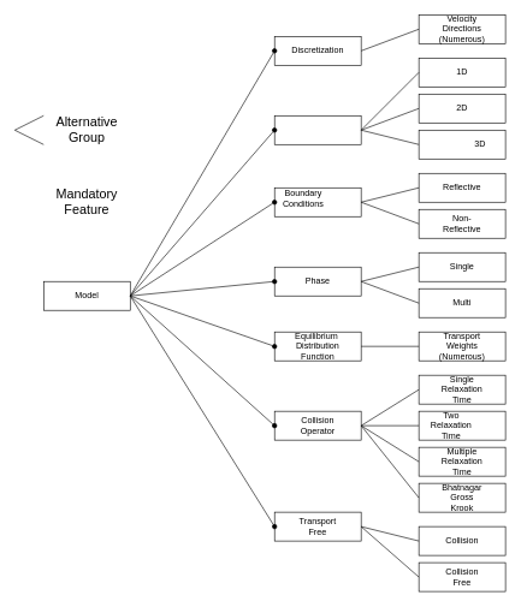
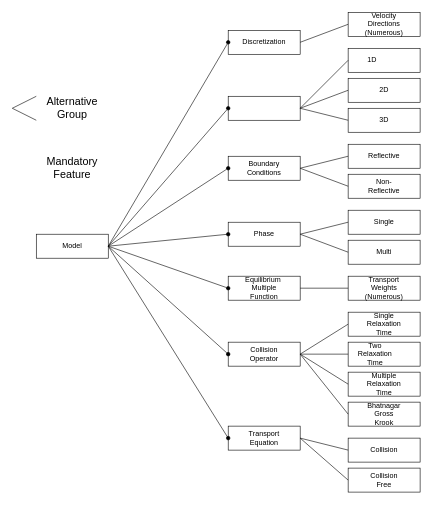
- <mxCell id="24" value="1D" style="text;html=1;strokeColor=none;fillColor=none;align=center;verticalAlign=middle;whiteSpace=wrap;rounded=0;" vertex="1" parent="1"><mxGeometry x="620" y="90" width="40" height="20" as="geometry" /></mxCell>
+ <mxCell id="24" value="1D" style="text;html=1;strokeColor=none;fillColor=none;align=center;verticalAlign=middle;whiteSpace=wrap;rounded=0;" vertex="1" parent="1"><mxGeometry x="600" y="90" width="40" height="20" as="geometry" /></mxCell>
- <mxCell id="22" value="3D" style="text;html=1;strokeColor=none;fillColor=none;align=center;verticalAlign=middle;whiteSpace=wrap;rounded=0;" vertex="1" parent="1"><mxGeometry x="645" y="190" width="40" height="20" as="geometry" /></mxCell>
+ <mxCell id="22" value="3D" style="text;html=1;strokeColor=none;fillColor=none;align=center;verticalAlign=middle;whiteSpace=wrap;rounded=0;" vertex="1" parent="1"><mxGeometry x="620" y="190" width="40" height="20" as="geometry" /></mxCell>
- <mxCell id="9" value="Boundary Conditions" style="text;html=1;strokeColor=none;fillColor=none;align=center;verticalAlign=middle;whiteSpace=wrap;rounded=0;" vertex="1" parent="1"><mxGeometry x="400" y="265" width="40" height="20" as="geometry" /></mxCell>
+ <mxCell id="9" value="Boundary Conditions" style="text;html=1;strokeColor=none;fillColor=none;align=center;verticalAlign=middle;whiteSpace=wrap;rounded=0;" vertex="1" parent="1"><mxGeometry x="420" y="270" width="40" height="20" as="geometry" /></mxCell>
- <mxCell id="40" value="Equilibrium&amp;nbsp; Distribution Function" style="text;html=1;strokeColor=none;fillColor=none;align=center;verticalAlign=middle;whiteSpace=wrap;rounded=0;" vertex="1" parent="1"><mxGeometry x="420" y="470" width="40" height="20" as="geometry" /></mxCell>
+ <mxCell id="40" value="Equilibrium&amp;nbsp; Multiple Function" style="text;html=1;strokeColor=none;fillColor=none;align=center;verticalAlign=middle;whiteSpace=wrap;rounded=0;" vertex="1" parent="1"><mxGeometry x="420" y="470" width="40" height="20" as="geometry" /></mxCell>
- <mxCell id="15" value="Transport Free" style="text;html=1;strokeColor=none;fillColor=none;align=center;verticalAlign=middle;whiteSpace=wrap;rounded=0;" vertex="1" parent="1"><mxGeometry x="420" y="720" width="40" height="20" as="geometry" /></mxCell>
+ <mxCell id="15" value="Transport Equation" style="text;html=1;strokeColor=none;fillColor=none;align=center;verticalAlign=middle;whiteSpace=wrap;rounded=0;" vertex="1" parent="1"><mxGeometry x="420" y="720" width="40" height="20" as="geometry" /></mxCell>
